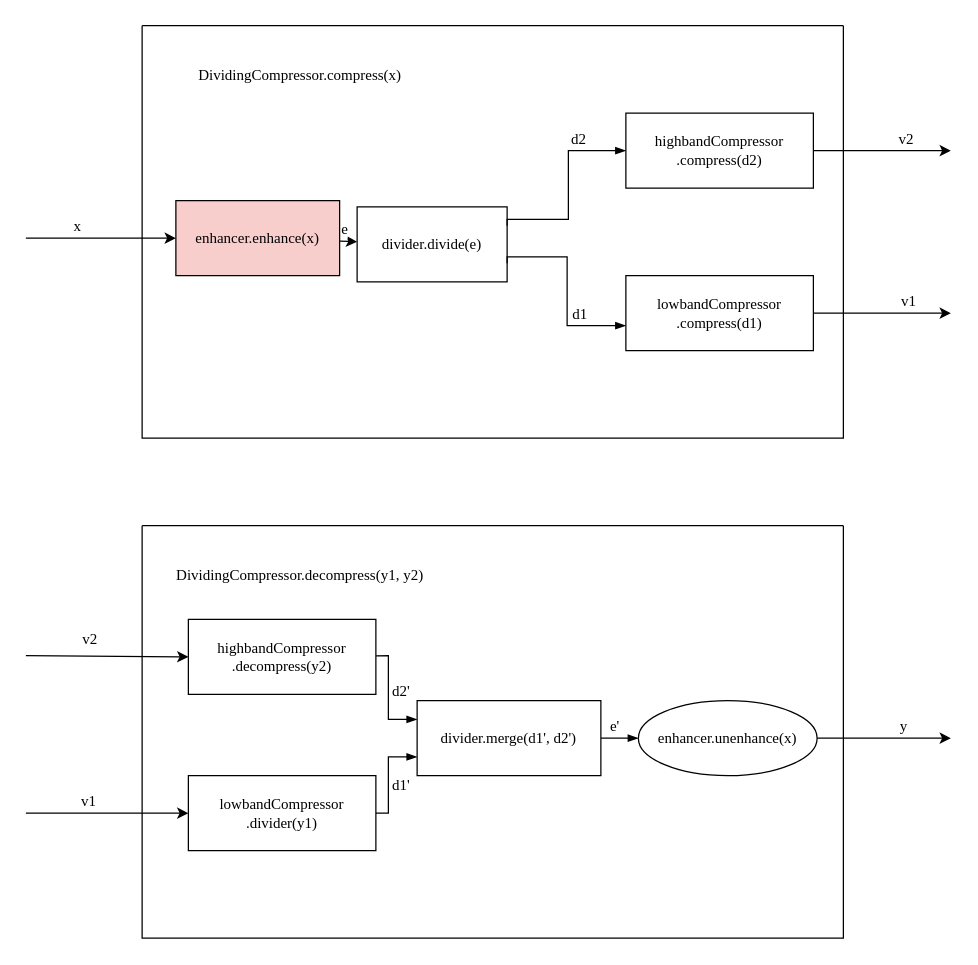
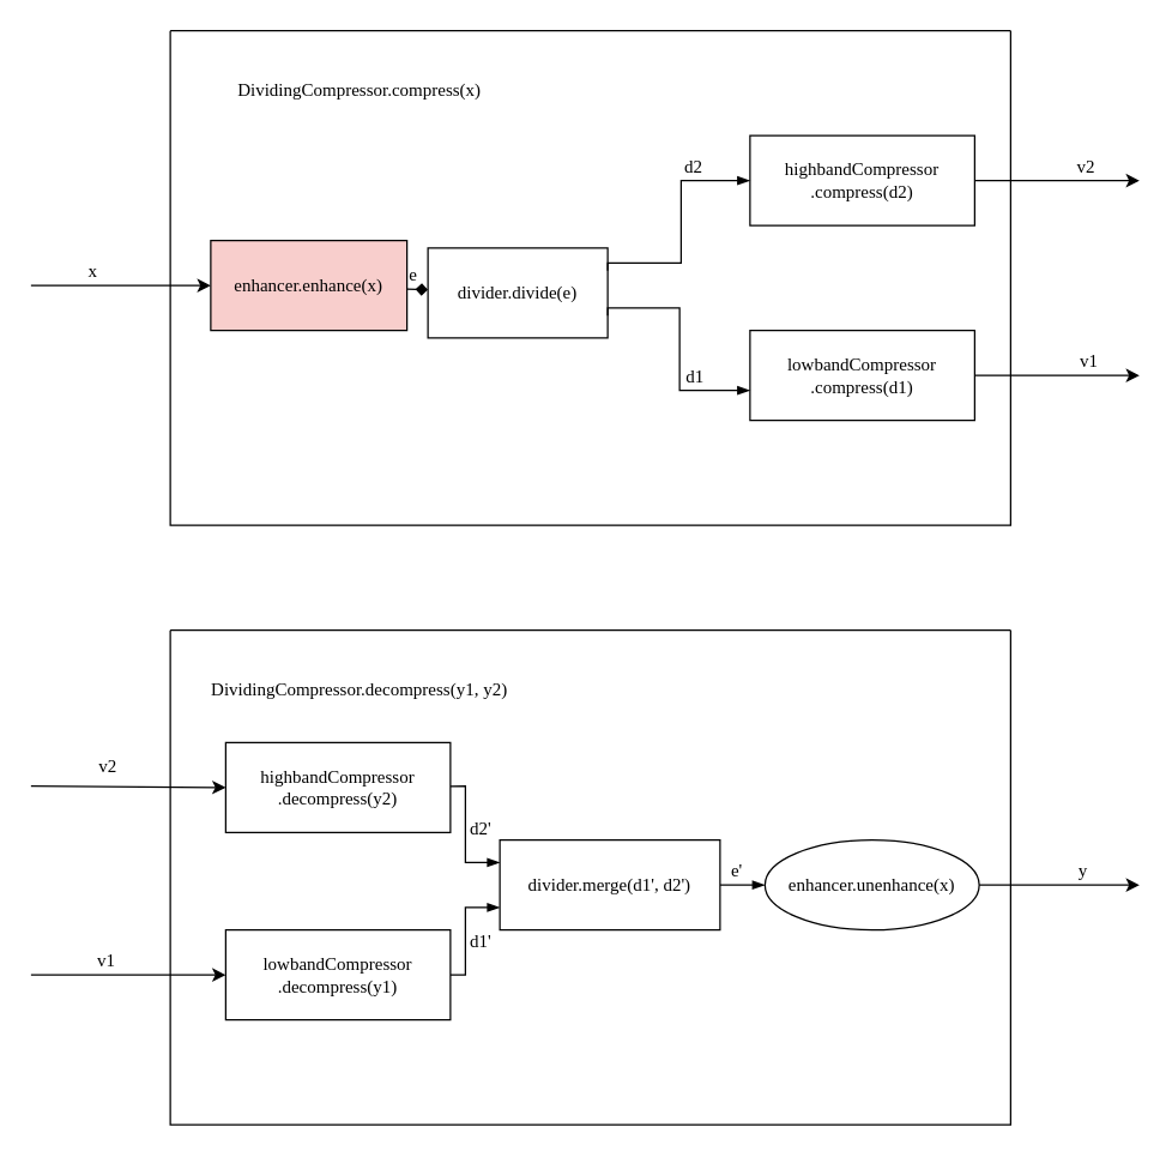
- <mxCell id="10" value="" style="edgeStyle=none;html=1;fontFamily=Georgia;fontSize=12;" edge="1" parent="2" source="12" target="5"><mxGeometry relative="1" as="geometry" /></mxCell>
+ <mxCell id="10" value="" style="edgeStyle=none;html=1;fontFamily=Georgia;fontSize=12;endArrow=diamond;" edge="1" parent="2" source="12" target="5"><mxGeometry relative="1" as="geometry" /></mxCell>
- <mxCell id="26" value="lowbandCompressor&lt;br style=&quot;font-size: 12px&quot;&gt;.divider(y1)" style="whiteSpace=wrap;html=1;fontFamily=Georgia;fontSize=12;" vertex="1" parent="20"><mxGeometry x="37" y="200" width="150" height="60" as="geometry" /></mxCell>
+ <mxCell id="26" value="lowbandCompressor&lt;br style=&quot;font-size: 12px&quot;&gt;.decompress(y1)" style="whiteSpace=wrap;html=1;fontFamily=Georgia;fontSize=12;" vertex="1" parent="20"><mxGeometry x="37" y="200" width="150" height="60" as="geometry" /></mxCell>
